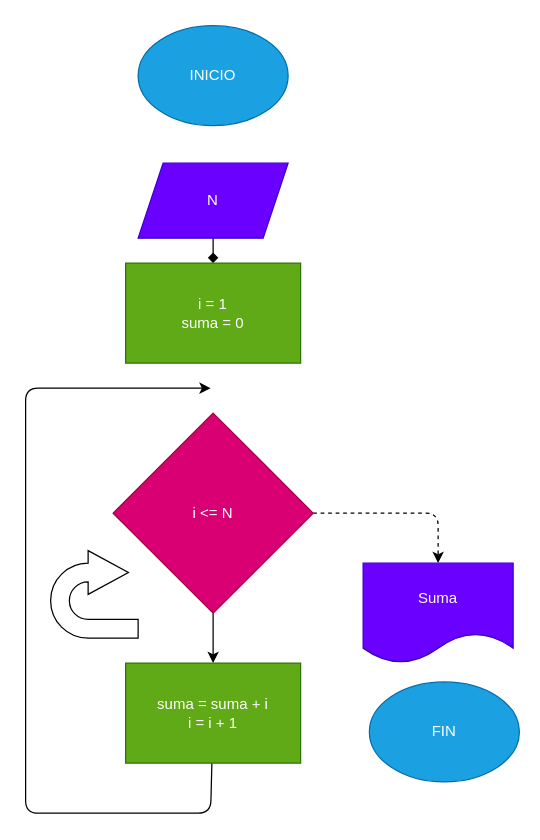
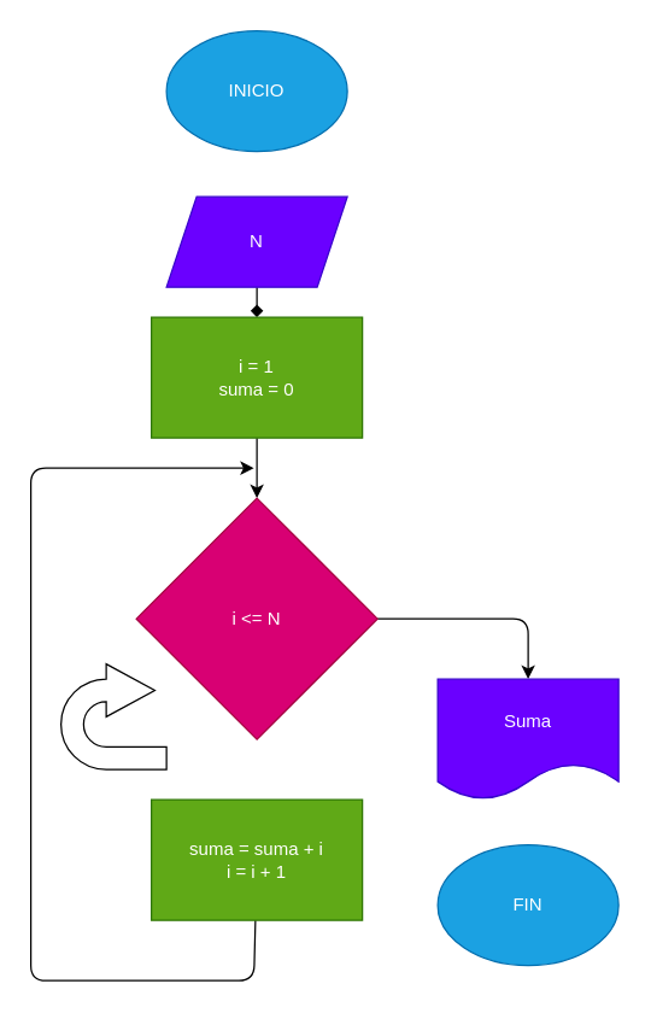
+ <mxCell id="5" value="" style="edgeStyle=none;html=1;strokeColor=#000000;" edge="1" parent="1" source="6" target="9"><mxGeometry relative="1" as="geometry" /></mxCell>
- <mxCell id="7" style="edgeStyle=none;html=1;entryX=0.5;entryY=0;entryDx=0;entryDy=0;strokeColor=#000000;dashed=1;" edge="1" parent="1" source="9" target="10"><mxGeometry relative="1" as="geometry"><Array as="points"><mxPoint x="350" y="410" /></Array></mxGeometry></mxCell>
+ <mxCell id="7" style="edgeStyle=none;html=1;entryX=0.5;entryY=0;entryDx=0;entryDy=0;strokeColor=#000000;" edge="1" parent="1" source="9" target="10"><mxGeometry relative="1" as="geometry"><Array as="points"><mxPoint x="350" y="410" /></Array></mxGeometry></mxCell>
- <mxCell id="8" value="" style="edgeStyle=none;html=1;strokeColor=#000000;" edge="1" parent="1" source="9" target="13"><mxGeometry relative="1" as="geometry" /></mxCell>
- <mxCell id="11" value="FIN" style="ellipse;whiteSpace=wrap;html=1;fillColor=#1ba1e2;fontColor=#ffffff;strokeColor=#006EAF;" vertex="1" parent="1"><mxGeometry x="295" y="545" width="120" height="80" as="geometry" /></mxCell>
+ <mxCell id="11" value="FIN" style="ellipse;whiteSpace=wrap;html=1;fillColor=#1ba1e2;fontColor=#ffffff;strokeColor=#006EAF;" vertex="1" parent="1"><mxGeometry x="290" y="560" width="120" height="80" as="geometry" /></mxCell>
